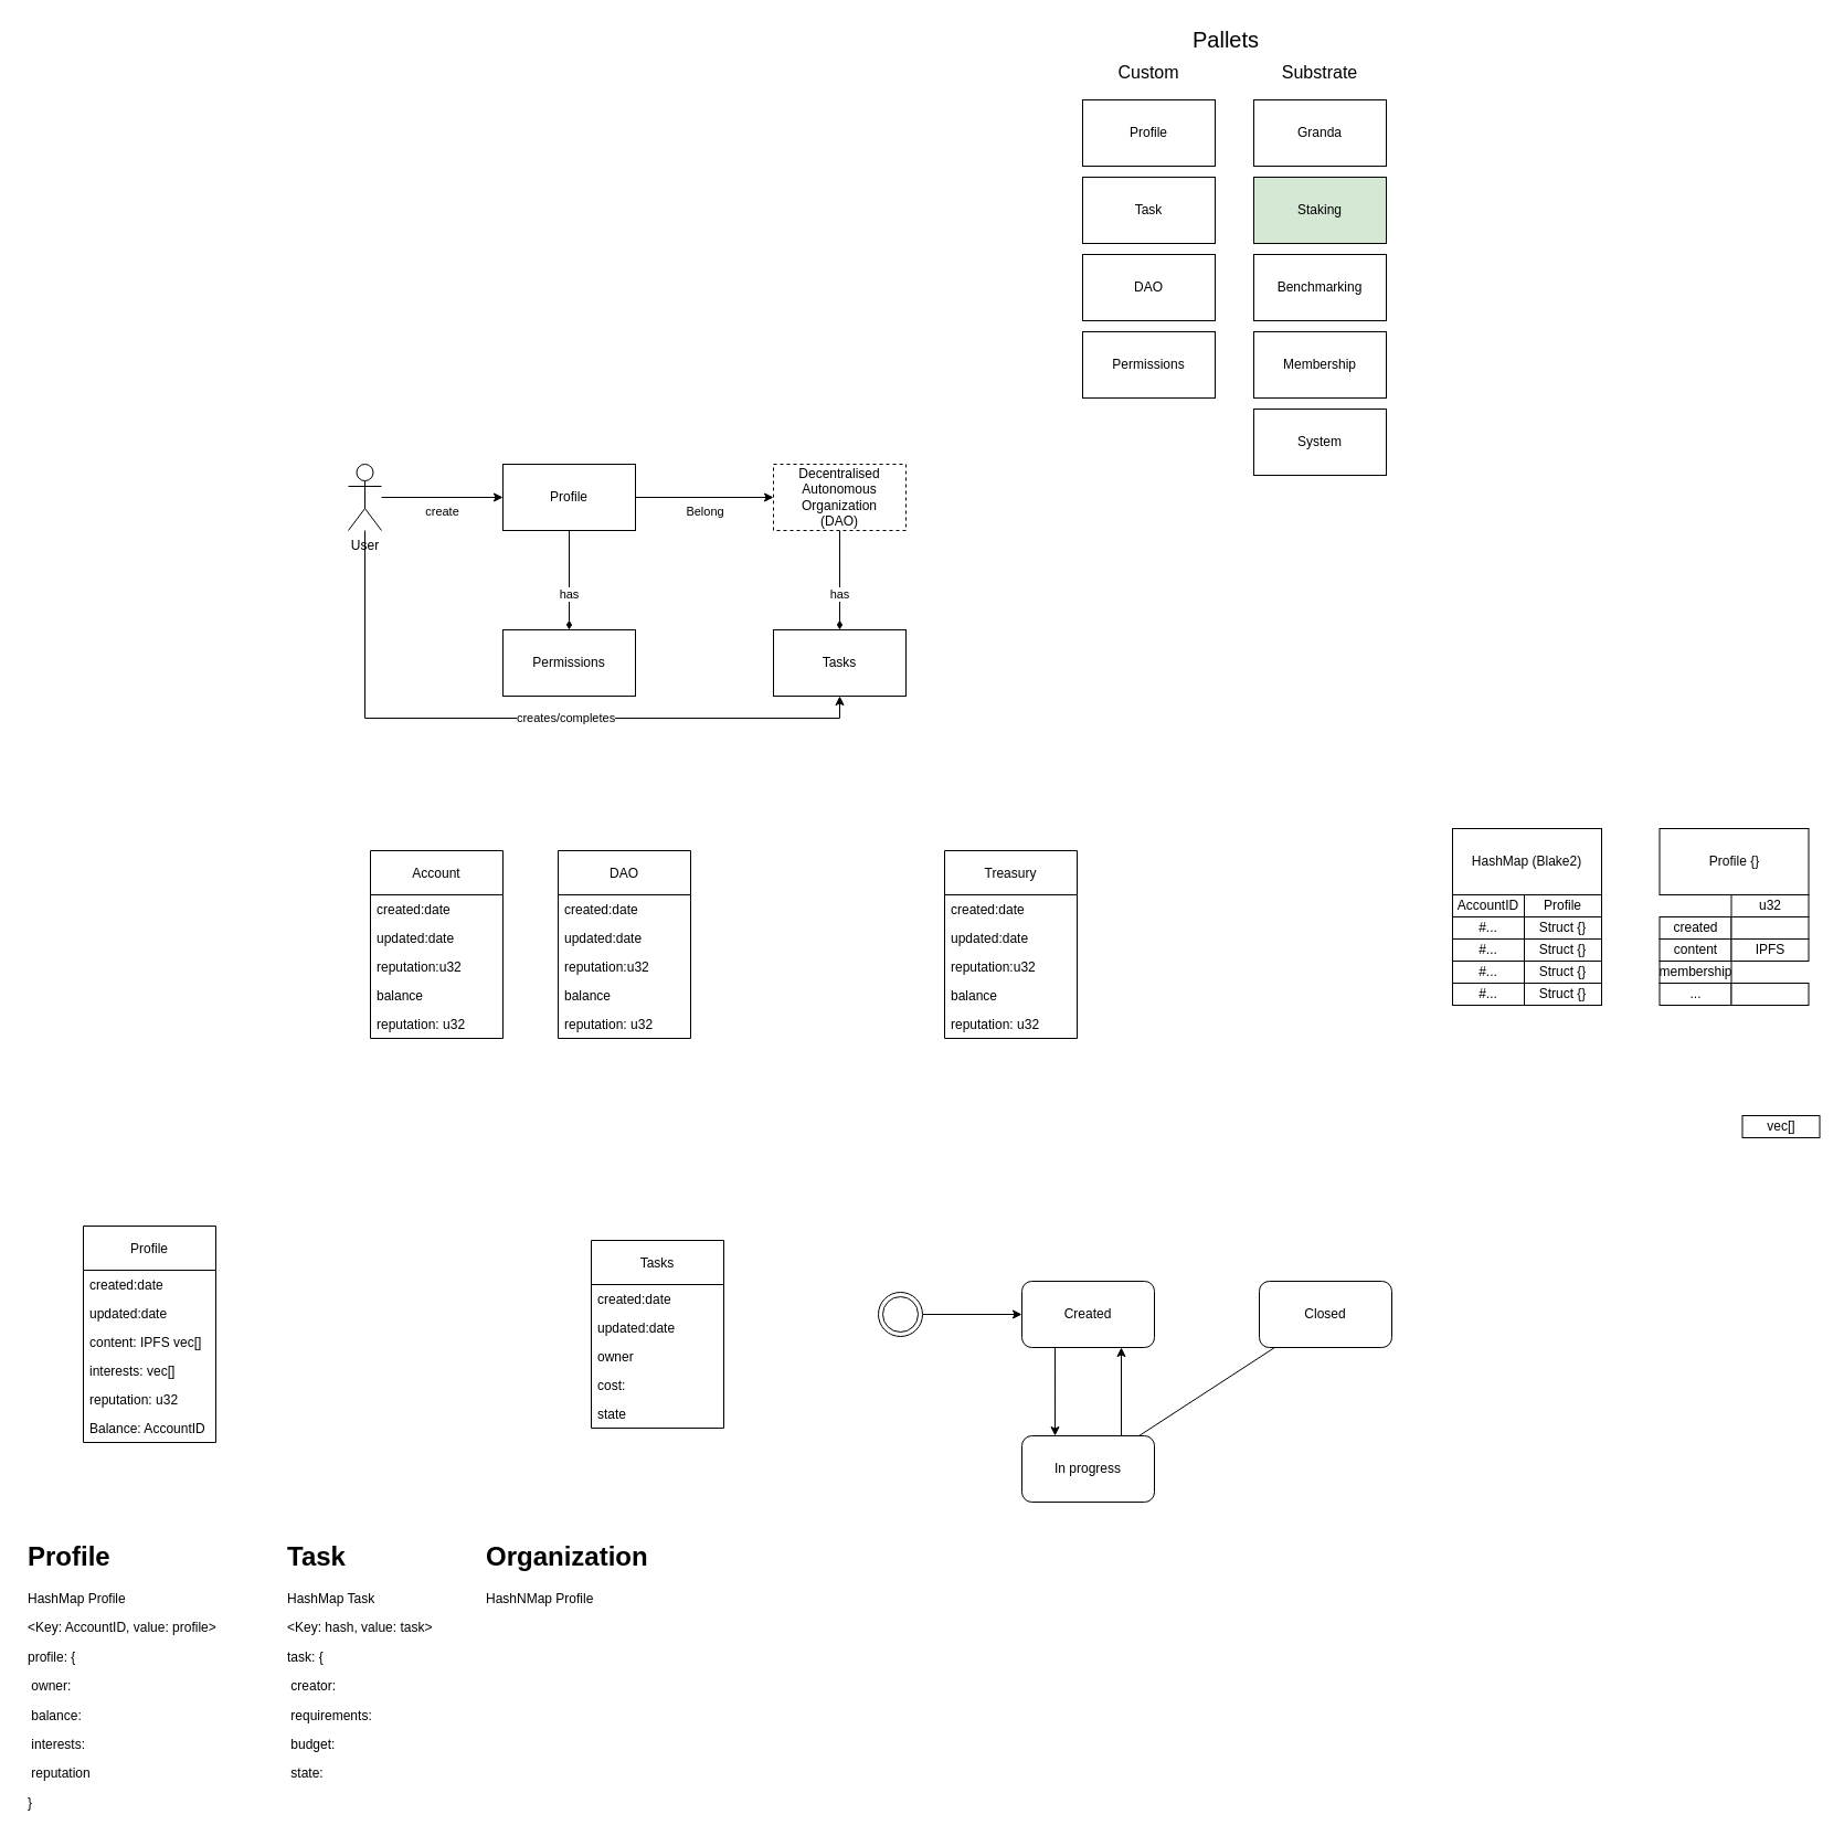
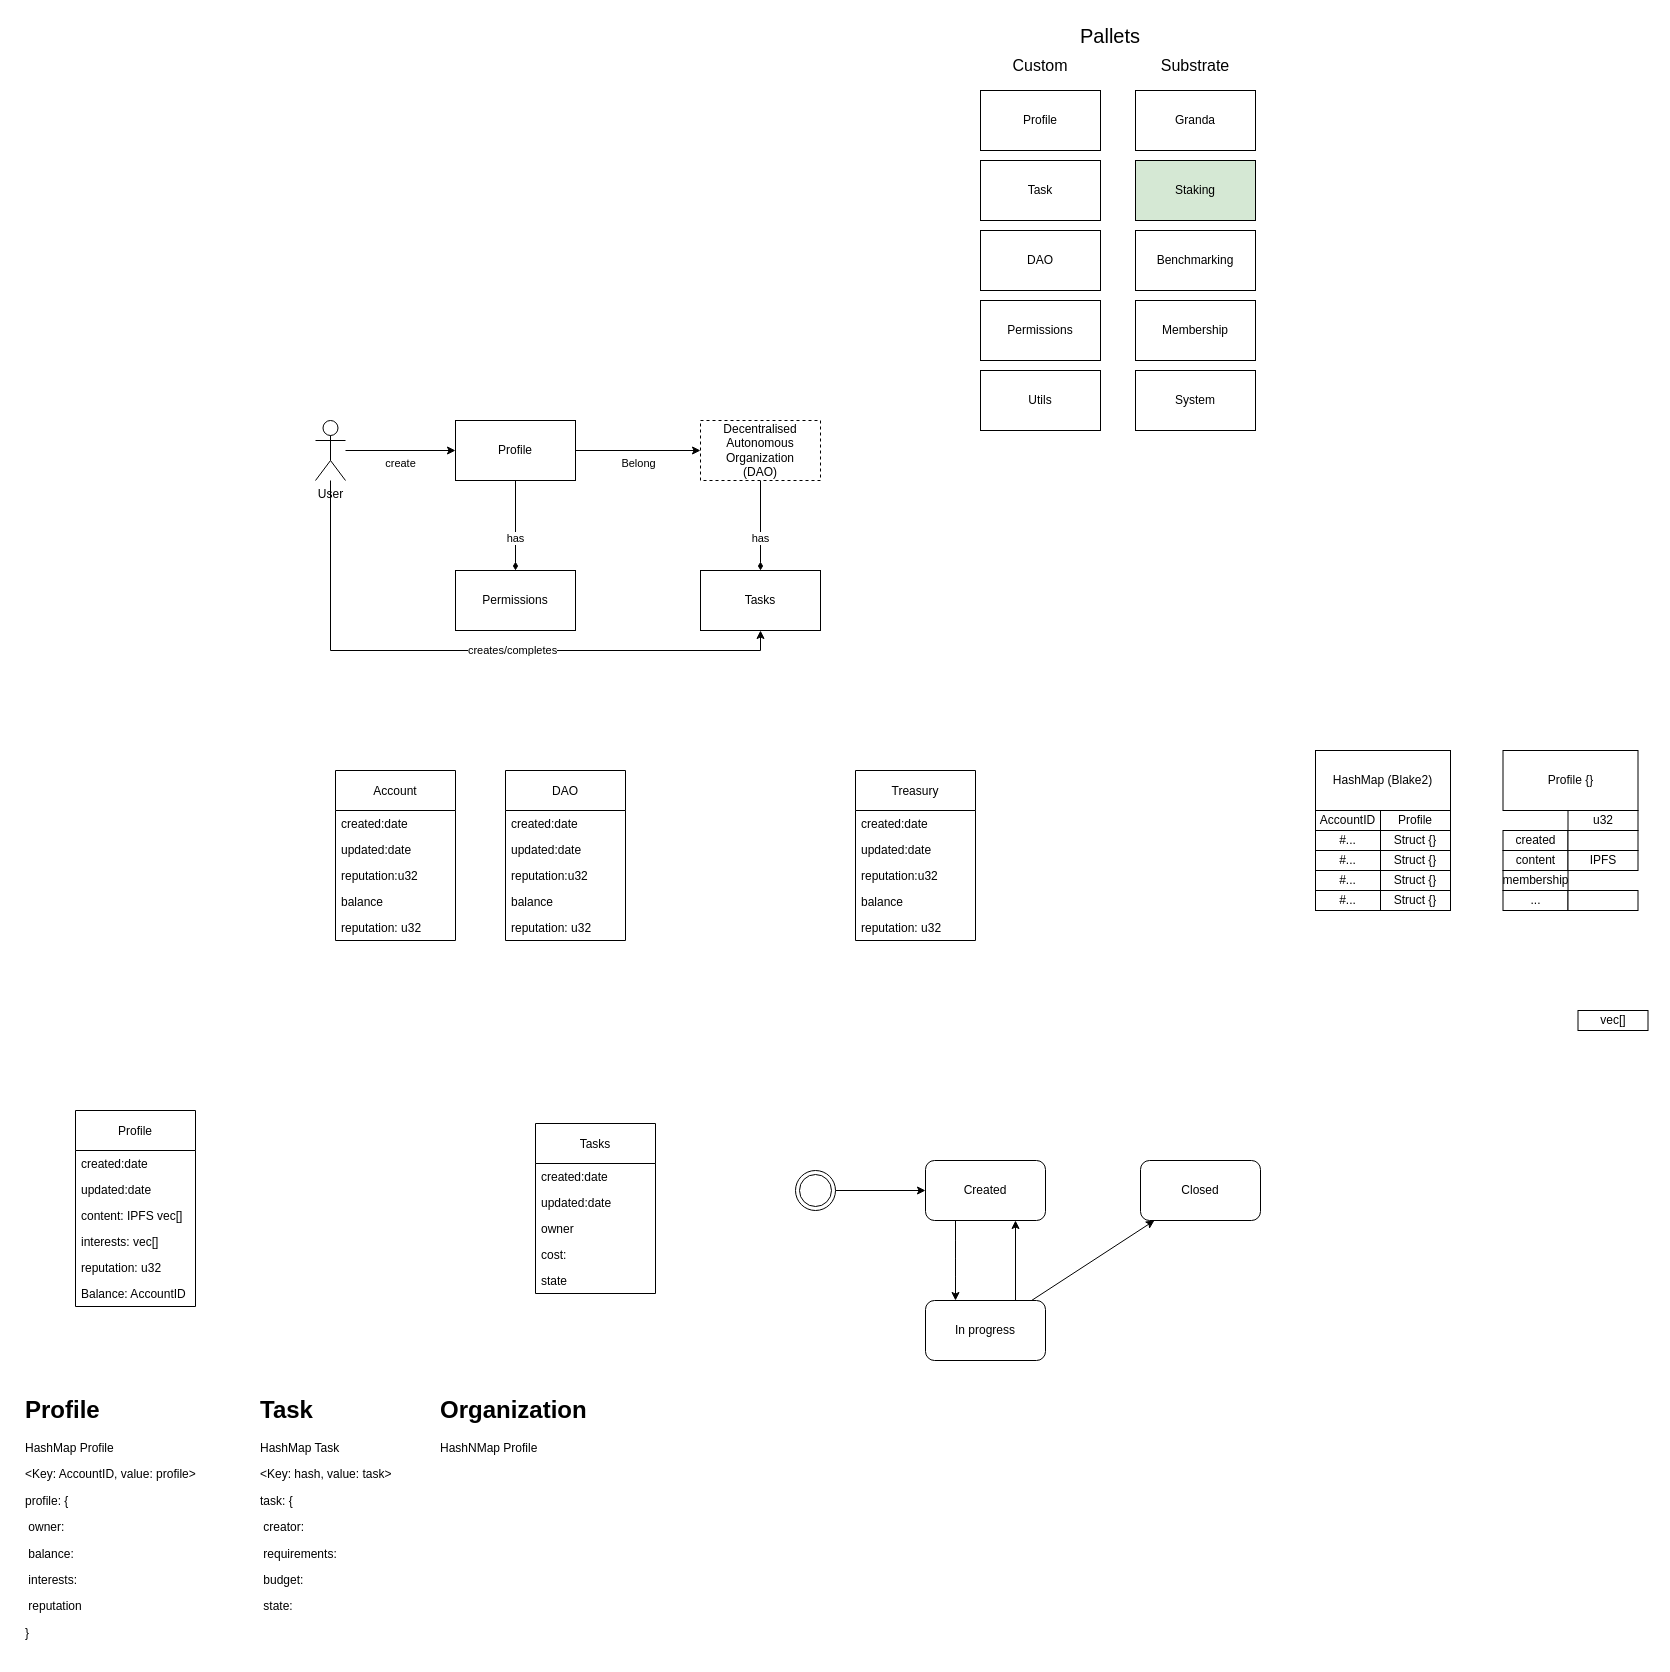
+ <mxCell id="21" value="Utils" style="rounded=0;whiteSpace=wrap;html=1;" parent="1" vertex="1"><mxGeometry x="980" y="370" width="120" height="60" as="geometry" /></mxCell>
- <mxCell id="73" style="edgeStyle=none;rounded=0;orthogonalLoop=1;jettySize=auto;html=1;endArrow=none;" parent="1" source="74" target="75" edge="1"><mxGeometry relative="1" as="geometry" /></mxCell>
+ <mxCell id="73" style="edgeStyle=none;rounded=0;orthogonalLoop=1;jettySize=auto;html=1;" parent="1" source="74" target="75" edge="1"><mxGeometry relative="1" as="geometry" /></mxCell>
